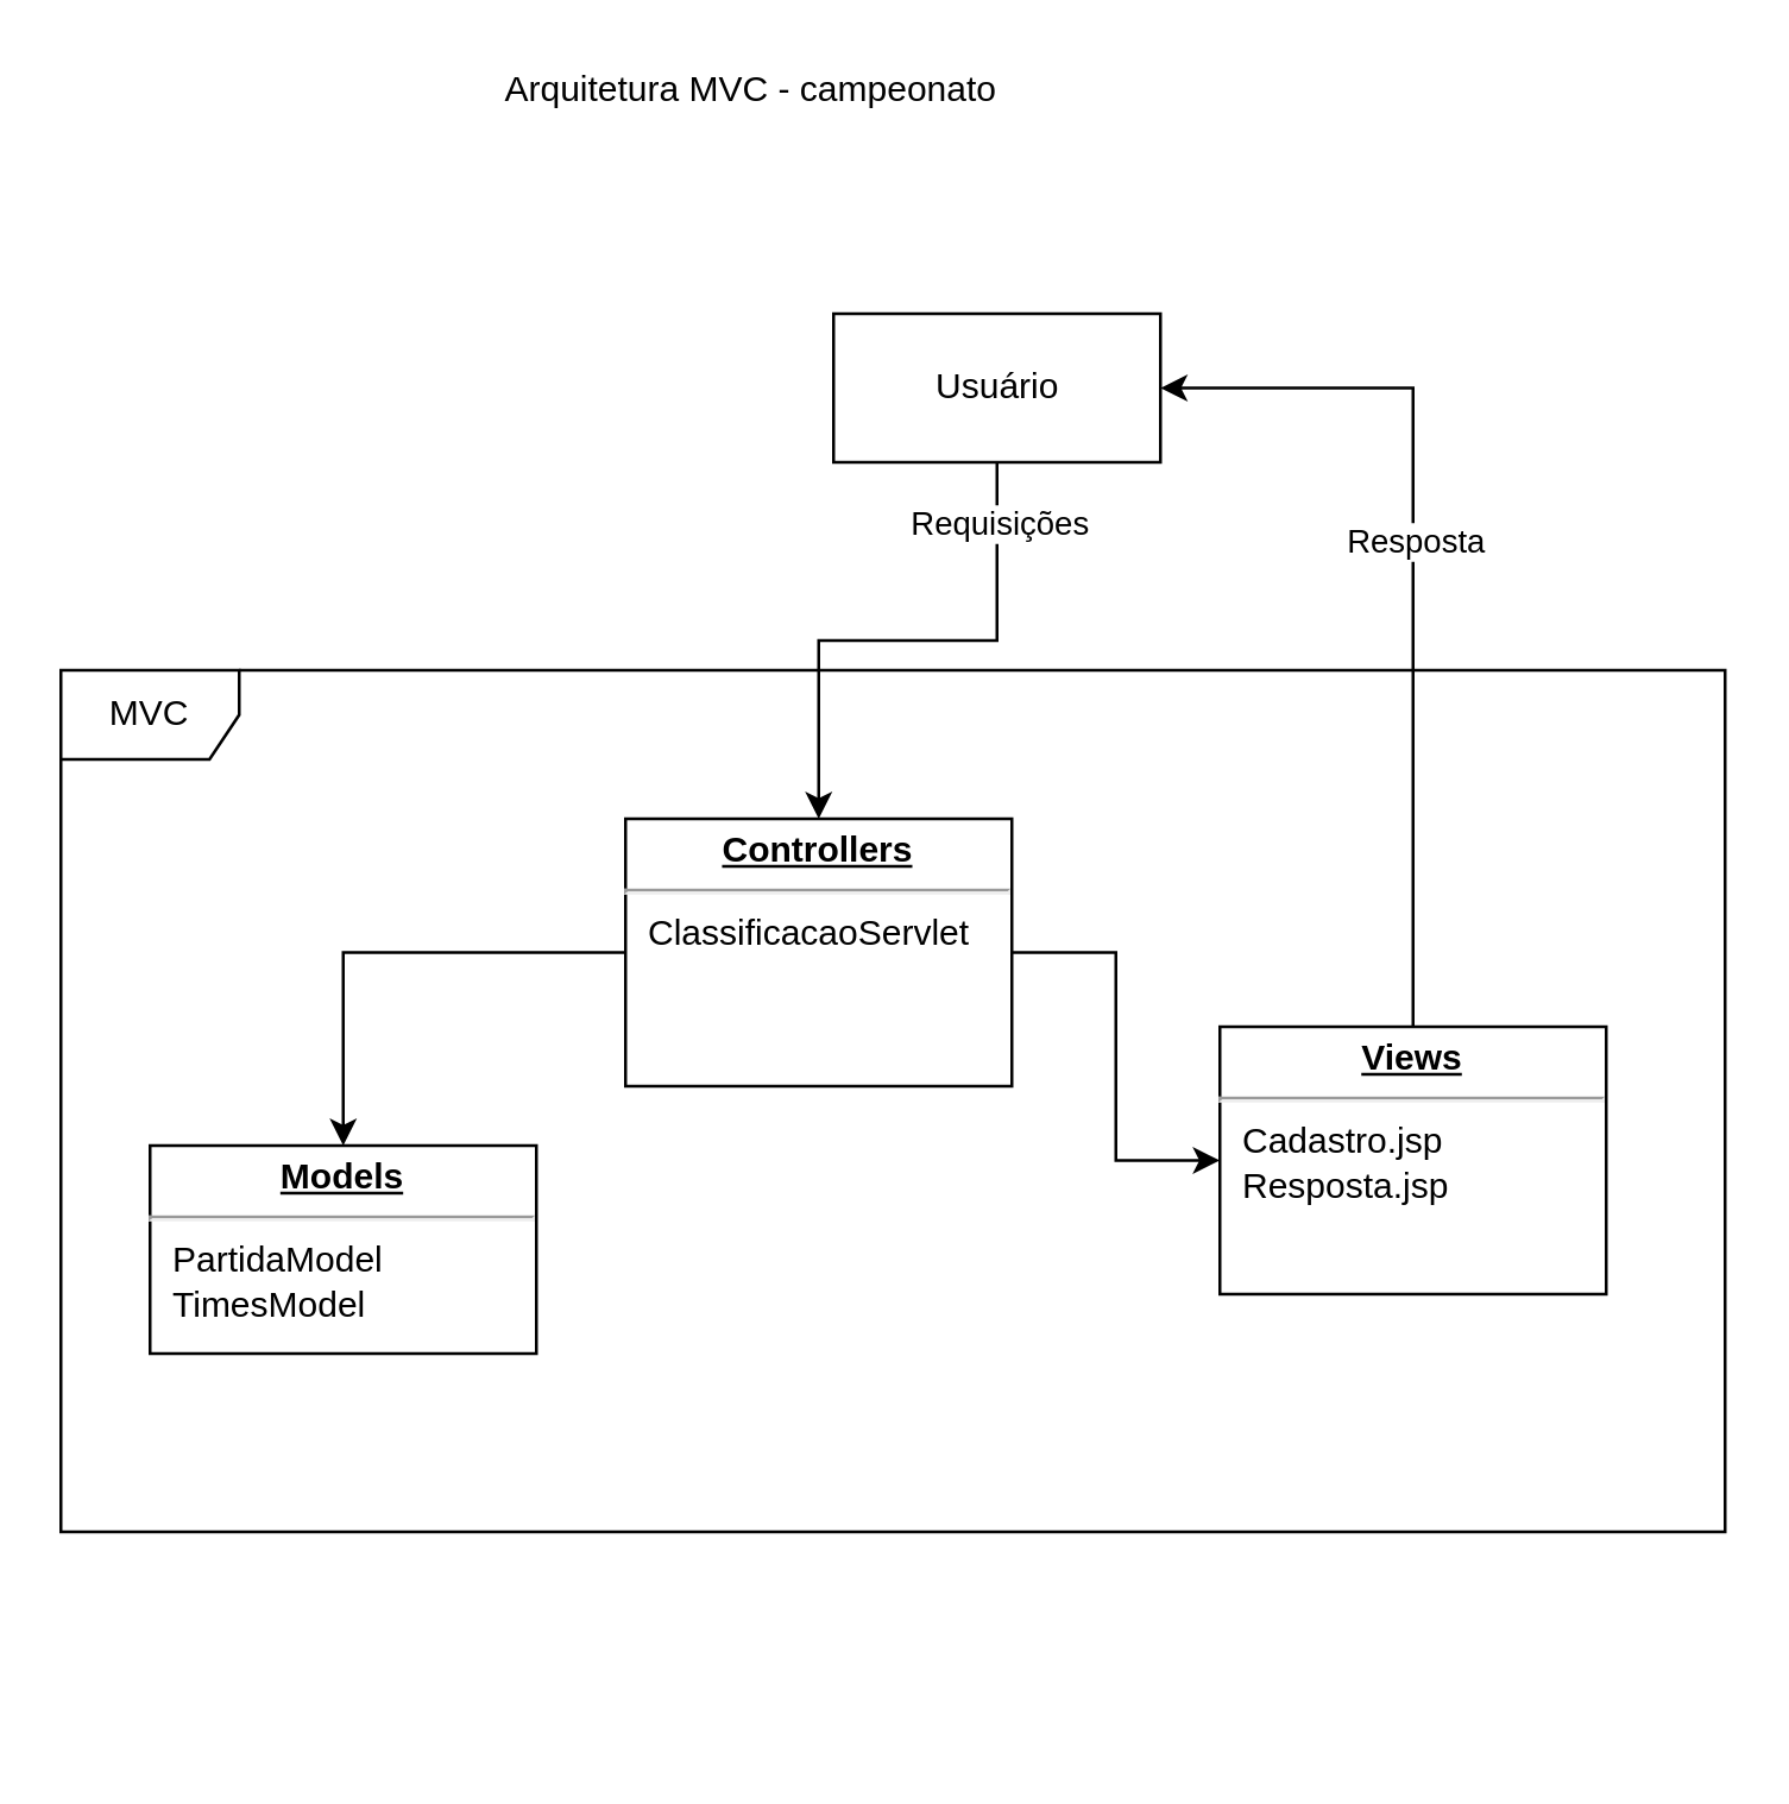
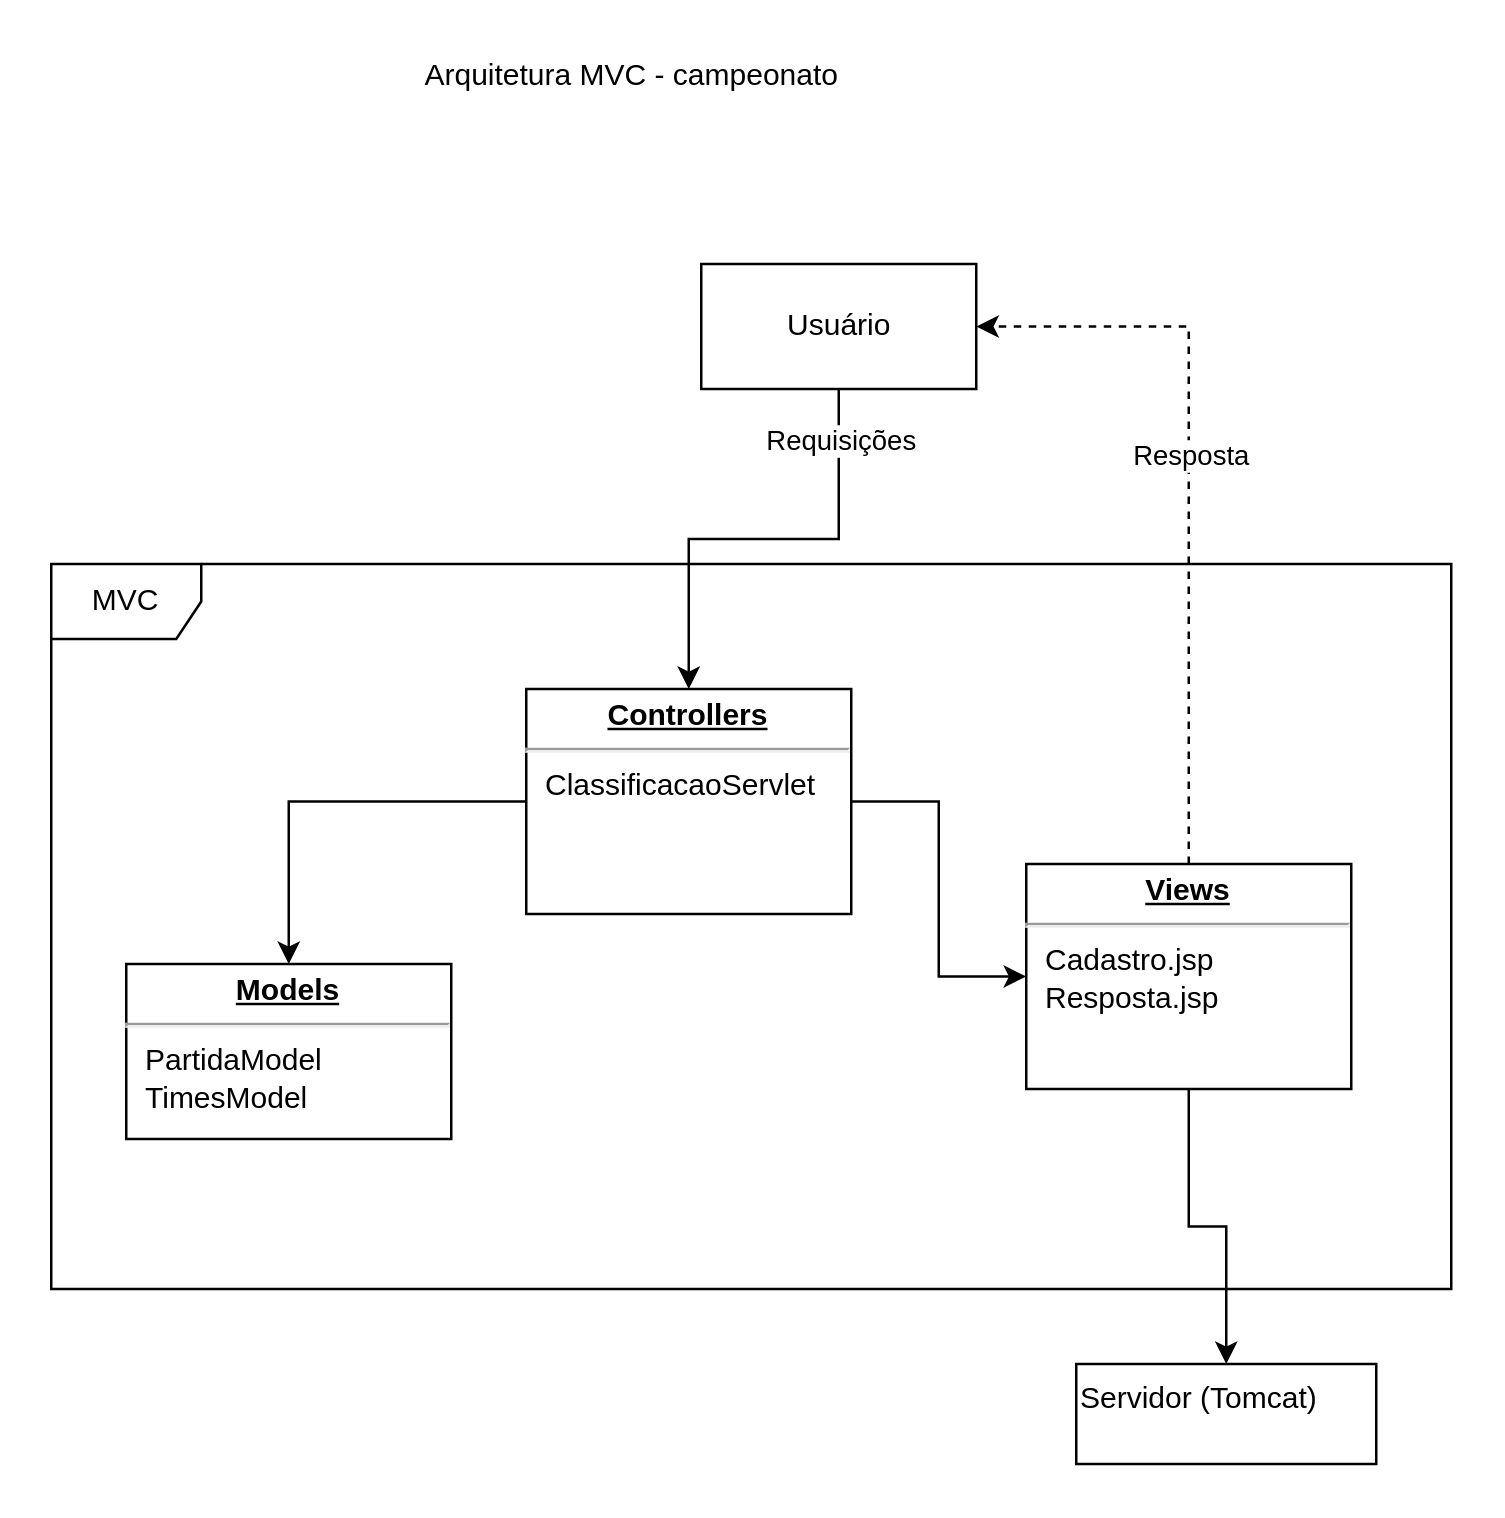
- <mxCell id="12" style="edgeStyle=orthogonalEdgeStyle;rounded=0;orthogonalLoop=1;jettySize=auto;html=1;exitX=0.5;exitY=0;exitDx=0;exitDy=0;entryX=1;entryY=0.5;entryDx=0;entryDy=0;" edge="1" parent="1" source="14" target="6"><mxGeometry relative="1" as="geometry" /></mxCell>
+ <mxCell id="12" style="edgeStyle=orthogonalEdgeStyle;rounded=0;orthogonalLoop=1;jettySize=auto;html=1;exitX=0.5;exitY=0;exitDx=0;exitDy=0;entryX=1;entryY=0.5;entryDx=0;entryDy=0;dashed=1;" edge="1" parent="1" source="14" target="6"><mxGeometry relative="1" as="geometry" /></mxCell>
+ <mxCell id="11" value="" style="edgeStyle=orthogonalEdgeStyle;rounded=0;orthogonalLoop=1;jettySize=auto;html=1;" edge="1" parent="1" source="14" target="15"><mxGeometry relative="1" as="geometry" /></mxCell>
+ <mxCell id="15" value="Servidor (Tomcat)" style="whiteSpace=wrap;html=1;align=left;verticalAlign=top;" vertex="1" parent="1"><mxGeometry x="430" y="545" width="120" height="40" as="geometry" /></mxCell>
